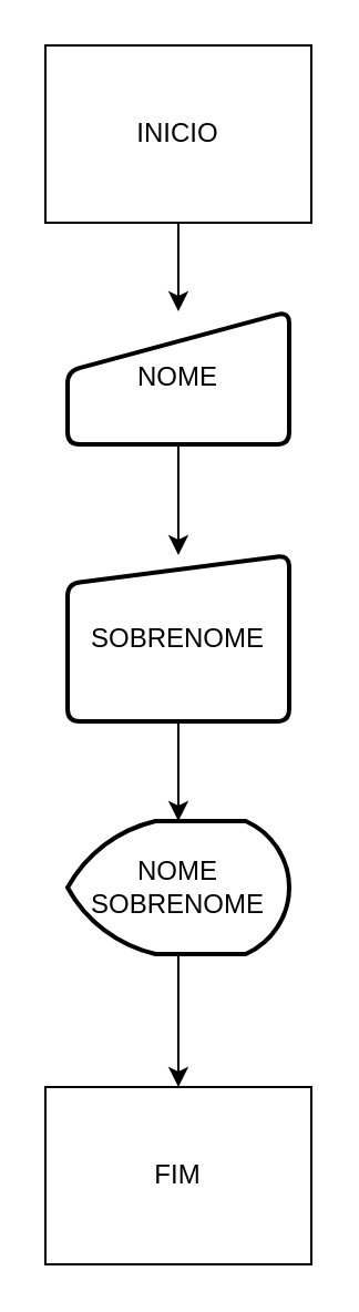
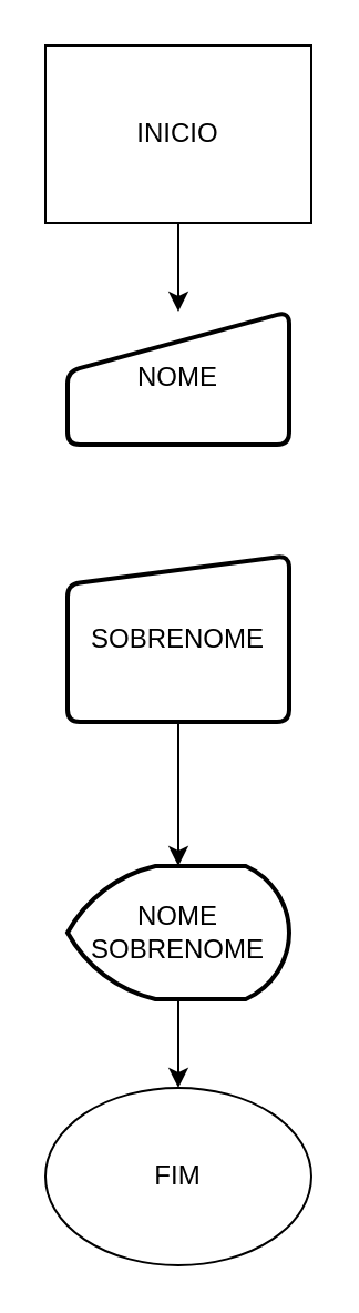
- <mxCell id="5" value="" style="edgeStyle=orthogonalEdgeStyle;rounded=0;orthogonalLoop=1;jettySize=auto;html=1;" edge="1" parent="1" source="6" target="8"><mxGeometry relative="1" as="geometry" /></mxCell>
- <mxCell id="10" value="&lt;font style=&quot;vertical-align: inherit;&quot;&gt;&lt;font style=&quot;vertical-align: inherit;&quot;&gt;NOME&lt;/font&gt;&lt;/font&gt;&lt;div&gt;&lt;font style=&quot;vertical-align: inherit;&quot;&gt;&lt;font style=&quot;vertical-align: inherit;&quot;&gt;&lt;font style=&quot;vertical-align: inherit;&quot;&gt;&lt;font style=&quot;vertical-align: inherit;&quot;&gt;SOBRENOME&lt;/font&gt;&lt;/font&gt;&lt;/font&gt;&lt;/font&gt;&lt;/div&gt;" style="strokeWidth=2;html=1;shape=mxgraph.flowchart.display;whiteSpace=wrap;" vertex="1" parent="1"><mxGeometry x="30" y="370" width="100" height="60" as="geometry" /></mxCell>
+ <mxCell id="10" value="&lt;font style=&quot;vertical-align: inherit;&quot;&gt;&lt;font style=&quot;vertical-align: inherit;&quot;&gt;NOME&lt;/font&gt;&lt;/font&gt;&lt;div&gt;&lt;font style=&quot;vertical-align: inherit;&quot;&gt;&lt;font style=&quot;vertical-align: inherit;&quot;&gt;&lt;font style=&quot;vertical-align: inherit;&quot;&gt;&lt;font style=&quot;vertical-align: inherit;&quot;&gt;SOBRENOME&lt;/font&gt;&lt;/font&gt;&lt;/font&gt;&lt;/font&gt;&lt;/div&gt;" style="strokeWidth=2;html=1;shape=mxgraph.flowchart.display;whiteSpace=wrap;" vertex="1" parent="1"><mxGeometry x="30" y="390" width="100" height="60" as="geometry" /></mxCell>
- <mxCell id="4" value="&lt;font style=&quot;vertical-align: inherit;&quot;&gt;&lt;font style=&quot;vertical-align: inherit;&quot;&gt;FIM&lt;/font&gt;&lt;/font&gt;" style="whiteSpace=wrap;html=1;rounded=0;" vertex="1" parent="1"><mxGeometry x="20" y="490" width="120" height="80" as="geometry" /></mxCell>
+ <mxCell id="4" value="&lt;font style=&quot;vertical-align: inherit;&quot;&gt;&lt;font style=&quot;vertical-align: inherit;&quot;&gt;FIM&lt;/font&gt;&lt;/font&gt;" style="ellipse;whiteSpace=wrap;html=1;" vertex="1" parent="1"><mxGeometry x="20" y="490" width="120" height="80" as="geometry" /></mxCell>
